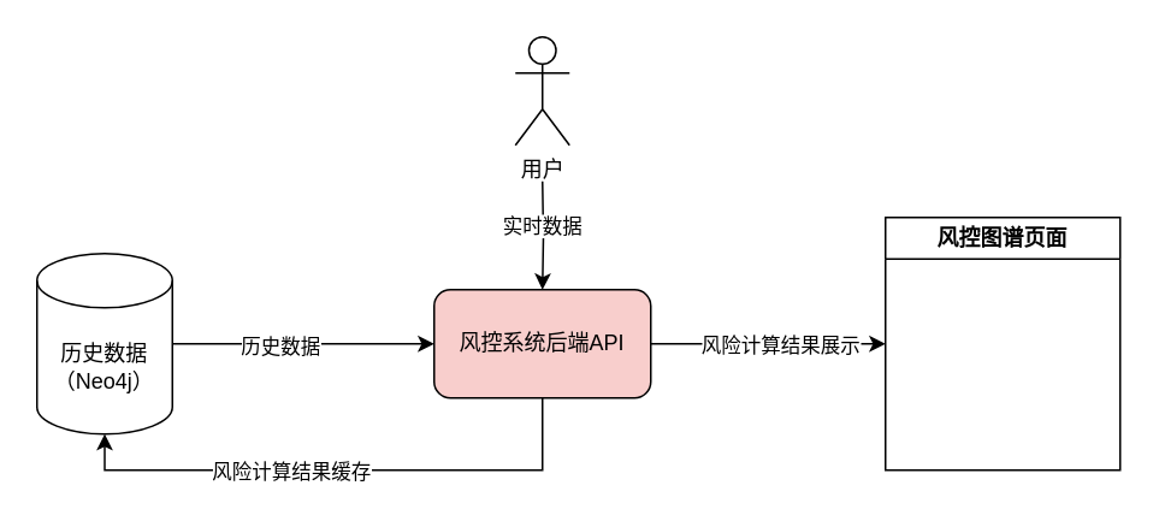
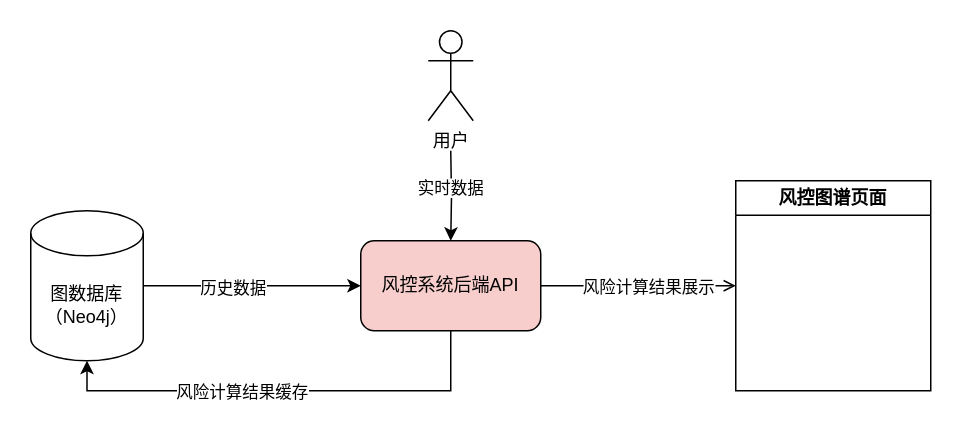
- <mxCell id="5" style="edgeStyle=orthogonalEdgeStyle;rounded=0;orthogonalLoop=1;jettySize=auto;html=1;entryX=0;entryY=0.5;entryDx=0;entryDy=0;" edge="1" parent="1" source="7" target="13"><mxGeometry relative="1" as="geometry"><mxPoint x="530" y="190" as="targetPoint" /></mxGeometry></mxCell>
+ <mxCell id="5" style="edgeStyle=orthogonalEdgeStyle;rounded=0;orthogonalLoop=1;jettySize=auto;html=1;entryX=0;entryY=0.5;entryDx=0;entryDy=0;endArrow=open;" edge="1" parent="1" source="7" target="13"><mxGeometry relative="1" as="geometry"><mxPoint x="530" y="190" as="targetPoint" /></mxGeometry></mxCell>
- <mxCell id="4" value="历史数据&lt;br&gt;（Neo4j）" style="shape=cylinder3;whiteSpace=wrap;html=1;boundedLbl=1;backgroundOutline=1;size=15;" vertex="1" parent="1"><mxGeometry x="20" y="140" width="75" height="100" as="geometry" /></mxCell>
+ <mxCell id="4" value="图数据库&lt;br&gt;（Neo4j）" style="shape=cylinder3;whiteSpace=wrap;html=1;boundedLbl=1;backgroundOutline=1;size=15;" vertex="1" parent="1"><mxGeometry x="20" y="140" width="75" height="100" as="geometry" /></mxCell>
